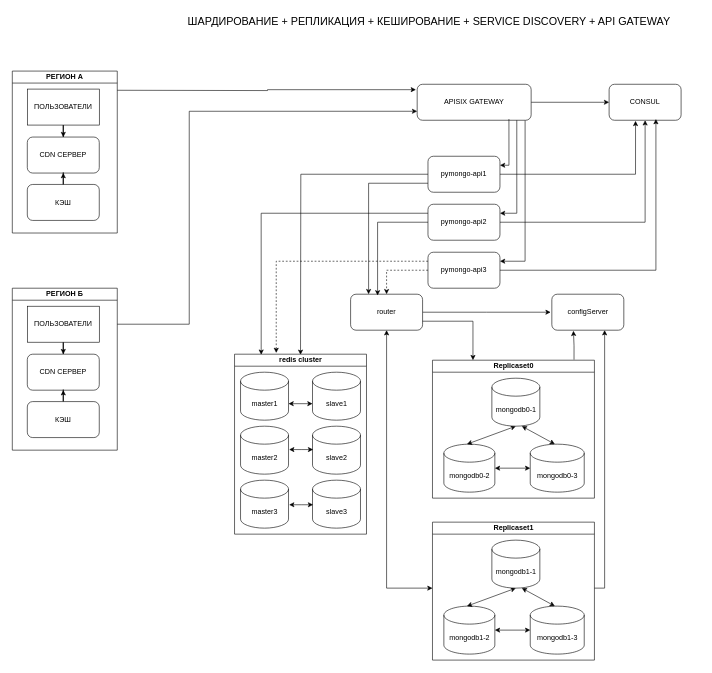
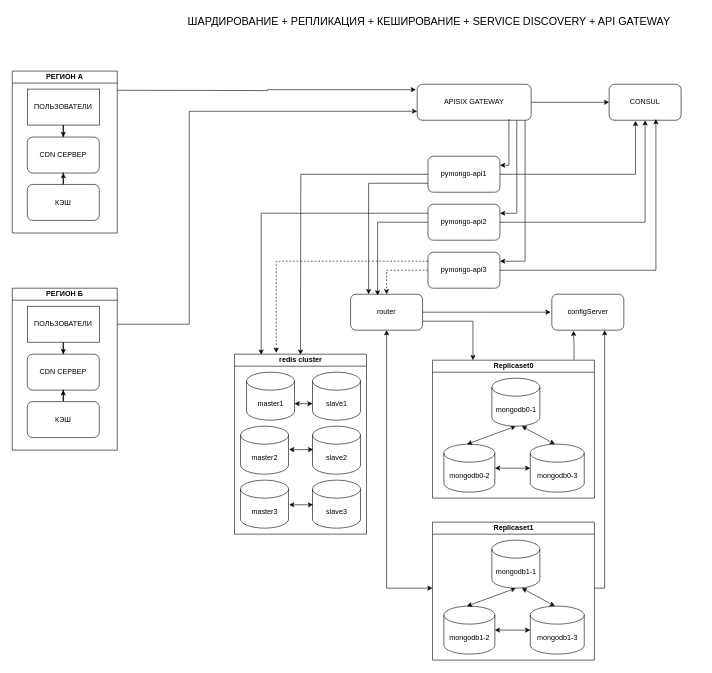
- <mxCell id="30" value="&lt;div&gt;master1&lt;/div&gt;" style="shape=cylinder3;whiteSpace=wrap;html=1;boundedLbl=1;backgroundOutline=1;size=15;" vertex="1" parent="29"><mxGeometry x="10" y="30" width="80" height="80" as="geometry" /></mxCell>
+ <mxCell id="30" value="&lt;div&gt;master1&lt;/div&gt;" style="shape=cylinder3;whiteSpace=wrap;html=1;boundedLbl=1;backgroundOutline=1;size=15;" vertex="1" parent="29"><mxGeometry x="20" y="30" width="80" height="80" as="geometry" /></mxCell>
